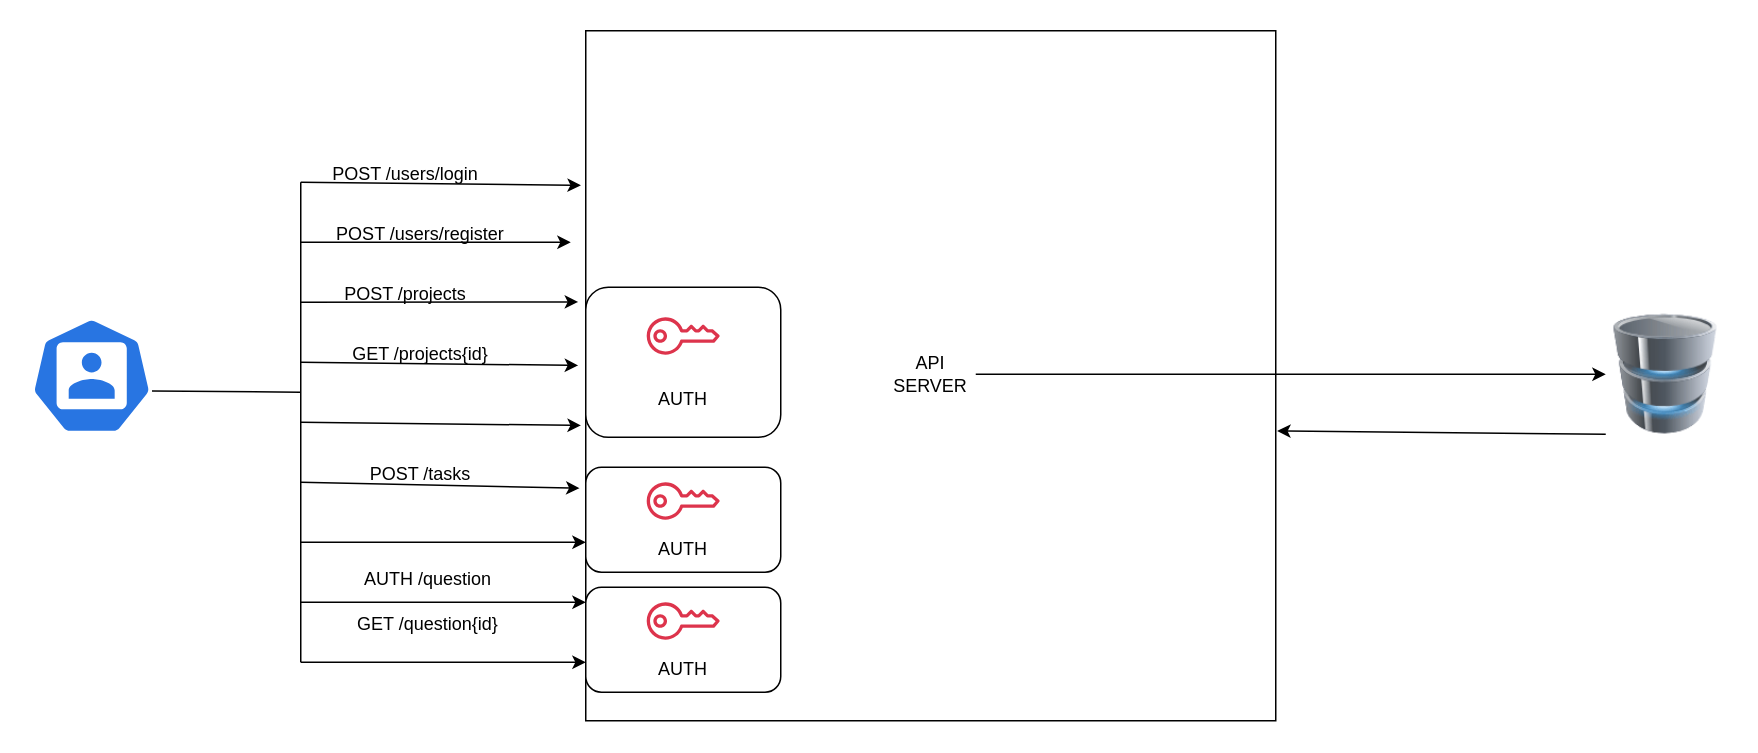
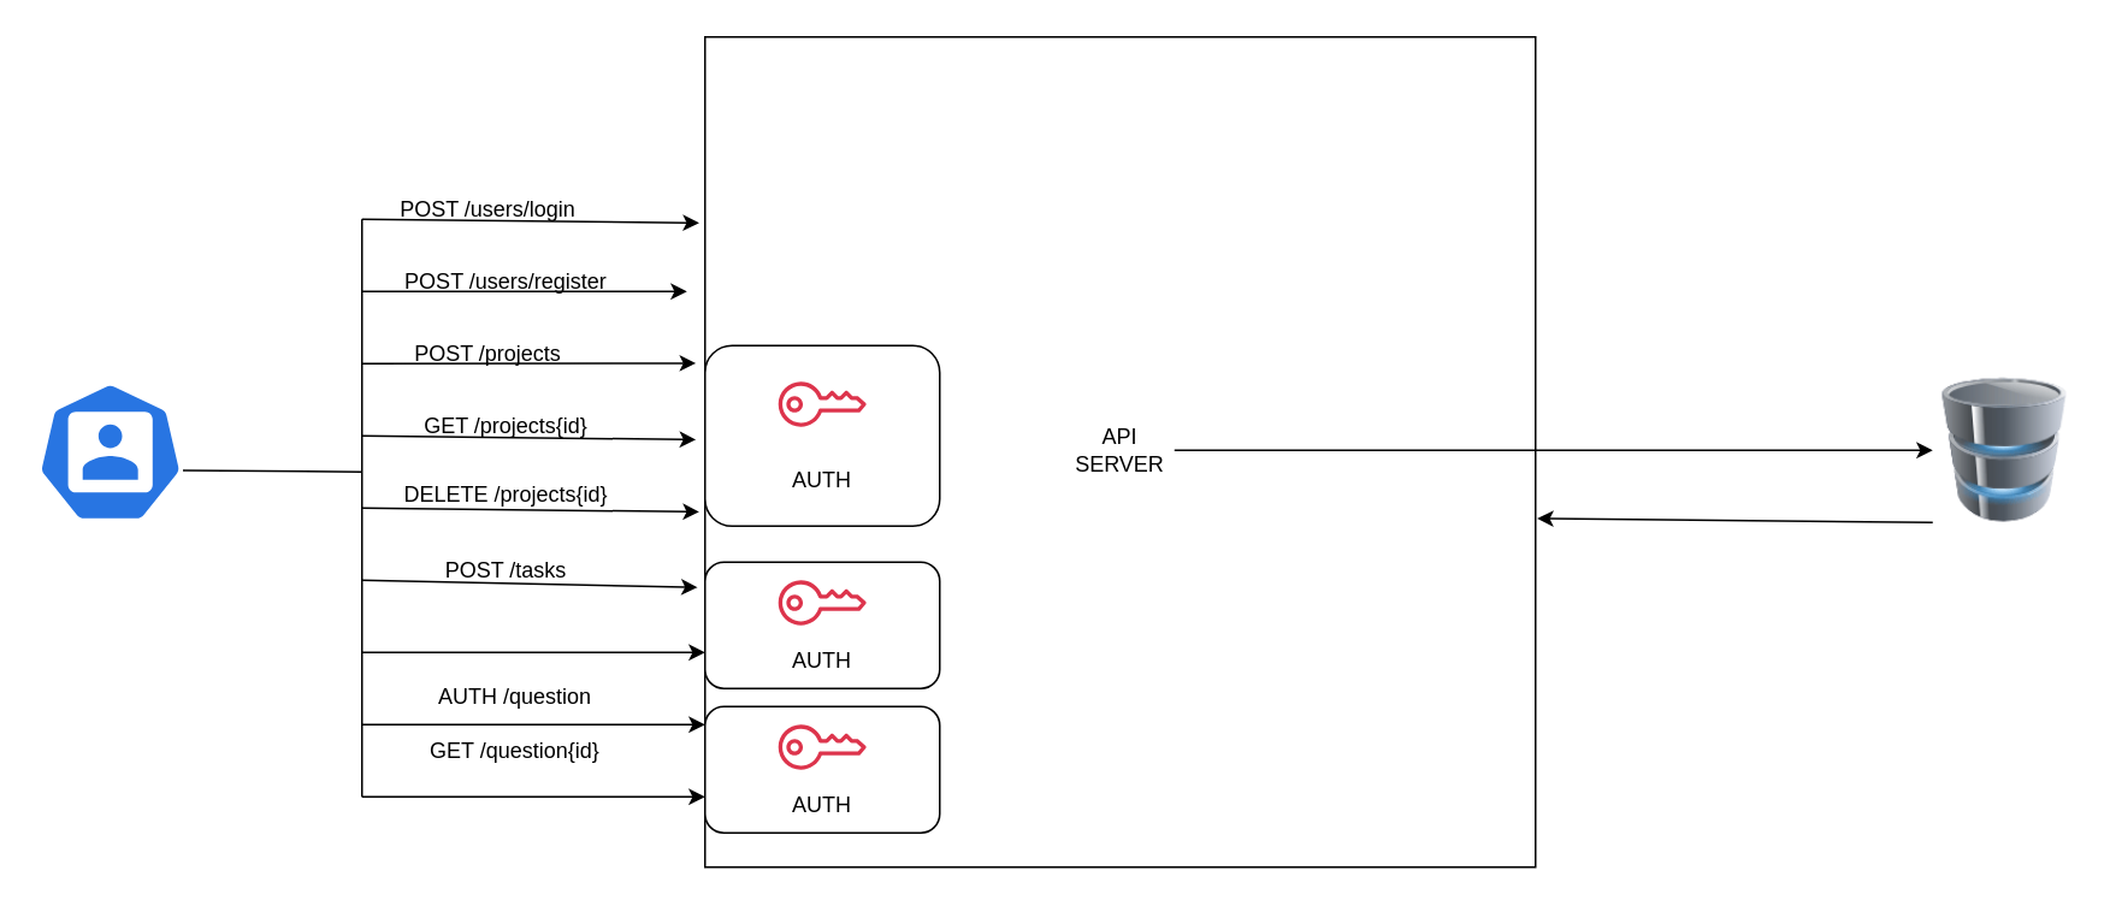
+ <mxCell id="18" value="DELETE /projects{id}" style="text;html=1;align=center;verticalAlign=middle;whiteSpace=wrap;rounded=0;" vertex="1" parent="1"><mxGeometry x="220" y="259" width="120" height="30" as="geometry" /></mxCell>
